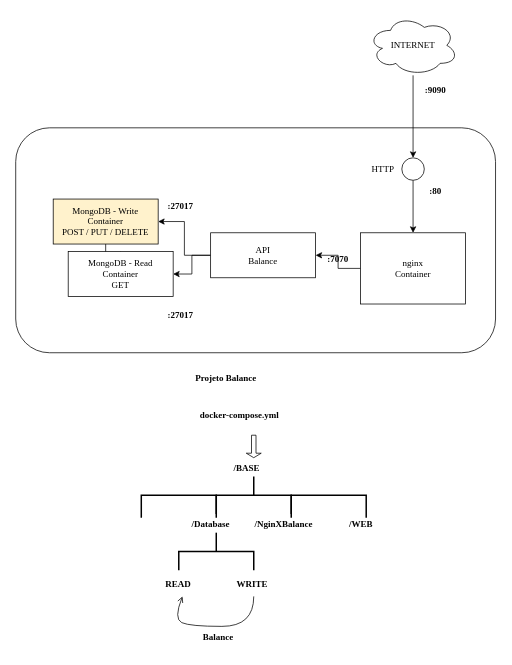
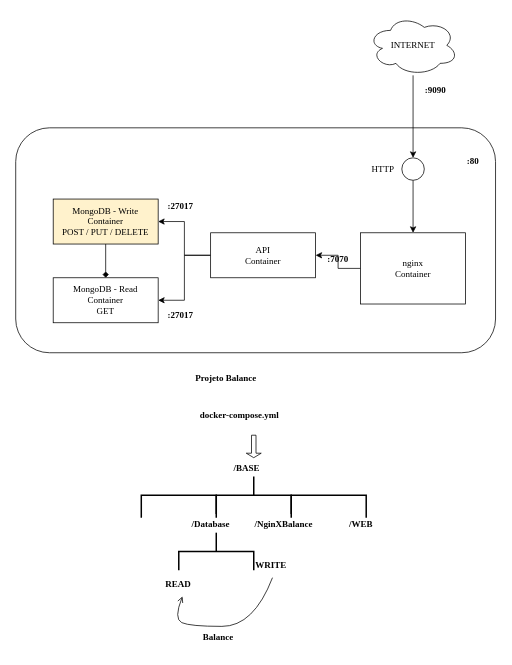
- <mxCell id="17" value=":80" style="text;html=1;strokeColor=none;fillColor=none;align=center;verticalAlign=middle;whiteSpace=wrap;rounded=0;fontStyle=1;fontFamily=Verdana;" vertex="1" parent="1"><mxGeometry x="560" y="245" width="40" height="20" as="geometry" /></mxCell>
+ <mxCell id="17" value=":80" style="text;html=1;strokeColor=none;fillColor=none;align=center;verticalAlign=middle;whiteSpace=wrap;rounded=0;fontStyle=1;fontFamily=Verdana;" vertex="1" parent="1"><mxGeometry x="610" y="205" width="40" height="20" as="geometry" /></mxCell>
- <mxCell id="10" value="API&lt;br&gt;Balance" style="rounded=0;whiteSpace=wrap;html=1;fontFamily=Verdana;" vertex="1" parent="1"><mxGeometry x="280" y="310" width="140" height="60" as="geometry" /></mxCell>
+ <mxCell id="10" value="API&lt;br&gt;Container" style="rounded=0;whiteSpace=wrap;html=1;fontFamily=Verdana;" vertex="1" parent="1"><mxGeometry x="280" y="310" width="140" height="60" as="geometry" /></mxCell>
- <mxCell id="13" value="MongoDB - Read&lt;br&gt;Container&lt;br&gt;GET" style="rounded=0;whiteSpace=wrap;html=1;fontFamily=Verdana;" vertex="1" parent="1"><mxGeometry x="90" y="335" width="140" height="60" as="geometry" /></mxCell>
+ <mxCell id="13" value="MongoDB - Read&lt;br&gt;Container&lt;br&gt;GET" style="rounded=0;whiteSpace=wrap;html=1;fontFamily=Verdana;" vertex="1" parent="1"><mxGeometry x="70" y="370" width="140" height="60" as="geometry" /></mxCell>
- <mxCell id="32" value="WRITE" style="text;whiteSpace=wrap;html=1;fontFamily=Verdana;fontStyle=1" vertex="1" parent="1"><mxGeometry x="312.5" y="765" width="50" height="30" as="geometry" /></mxCell>
+ <mxCell id="32" value="WRITE" style="text;whiteSpace=wrap;html=1;fontFamily=Verdana;fontStyle=1" vertex="1" parent="1"><mxGeometry x="337.5" y="740" width="50" height="30" as="geometry" /></mxCell>
